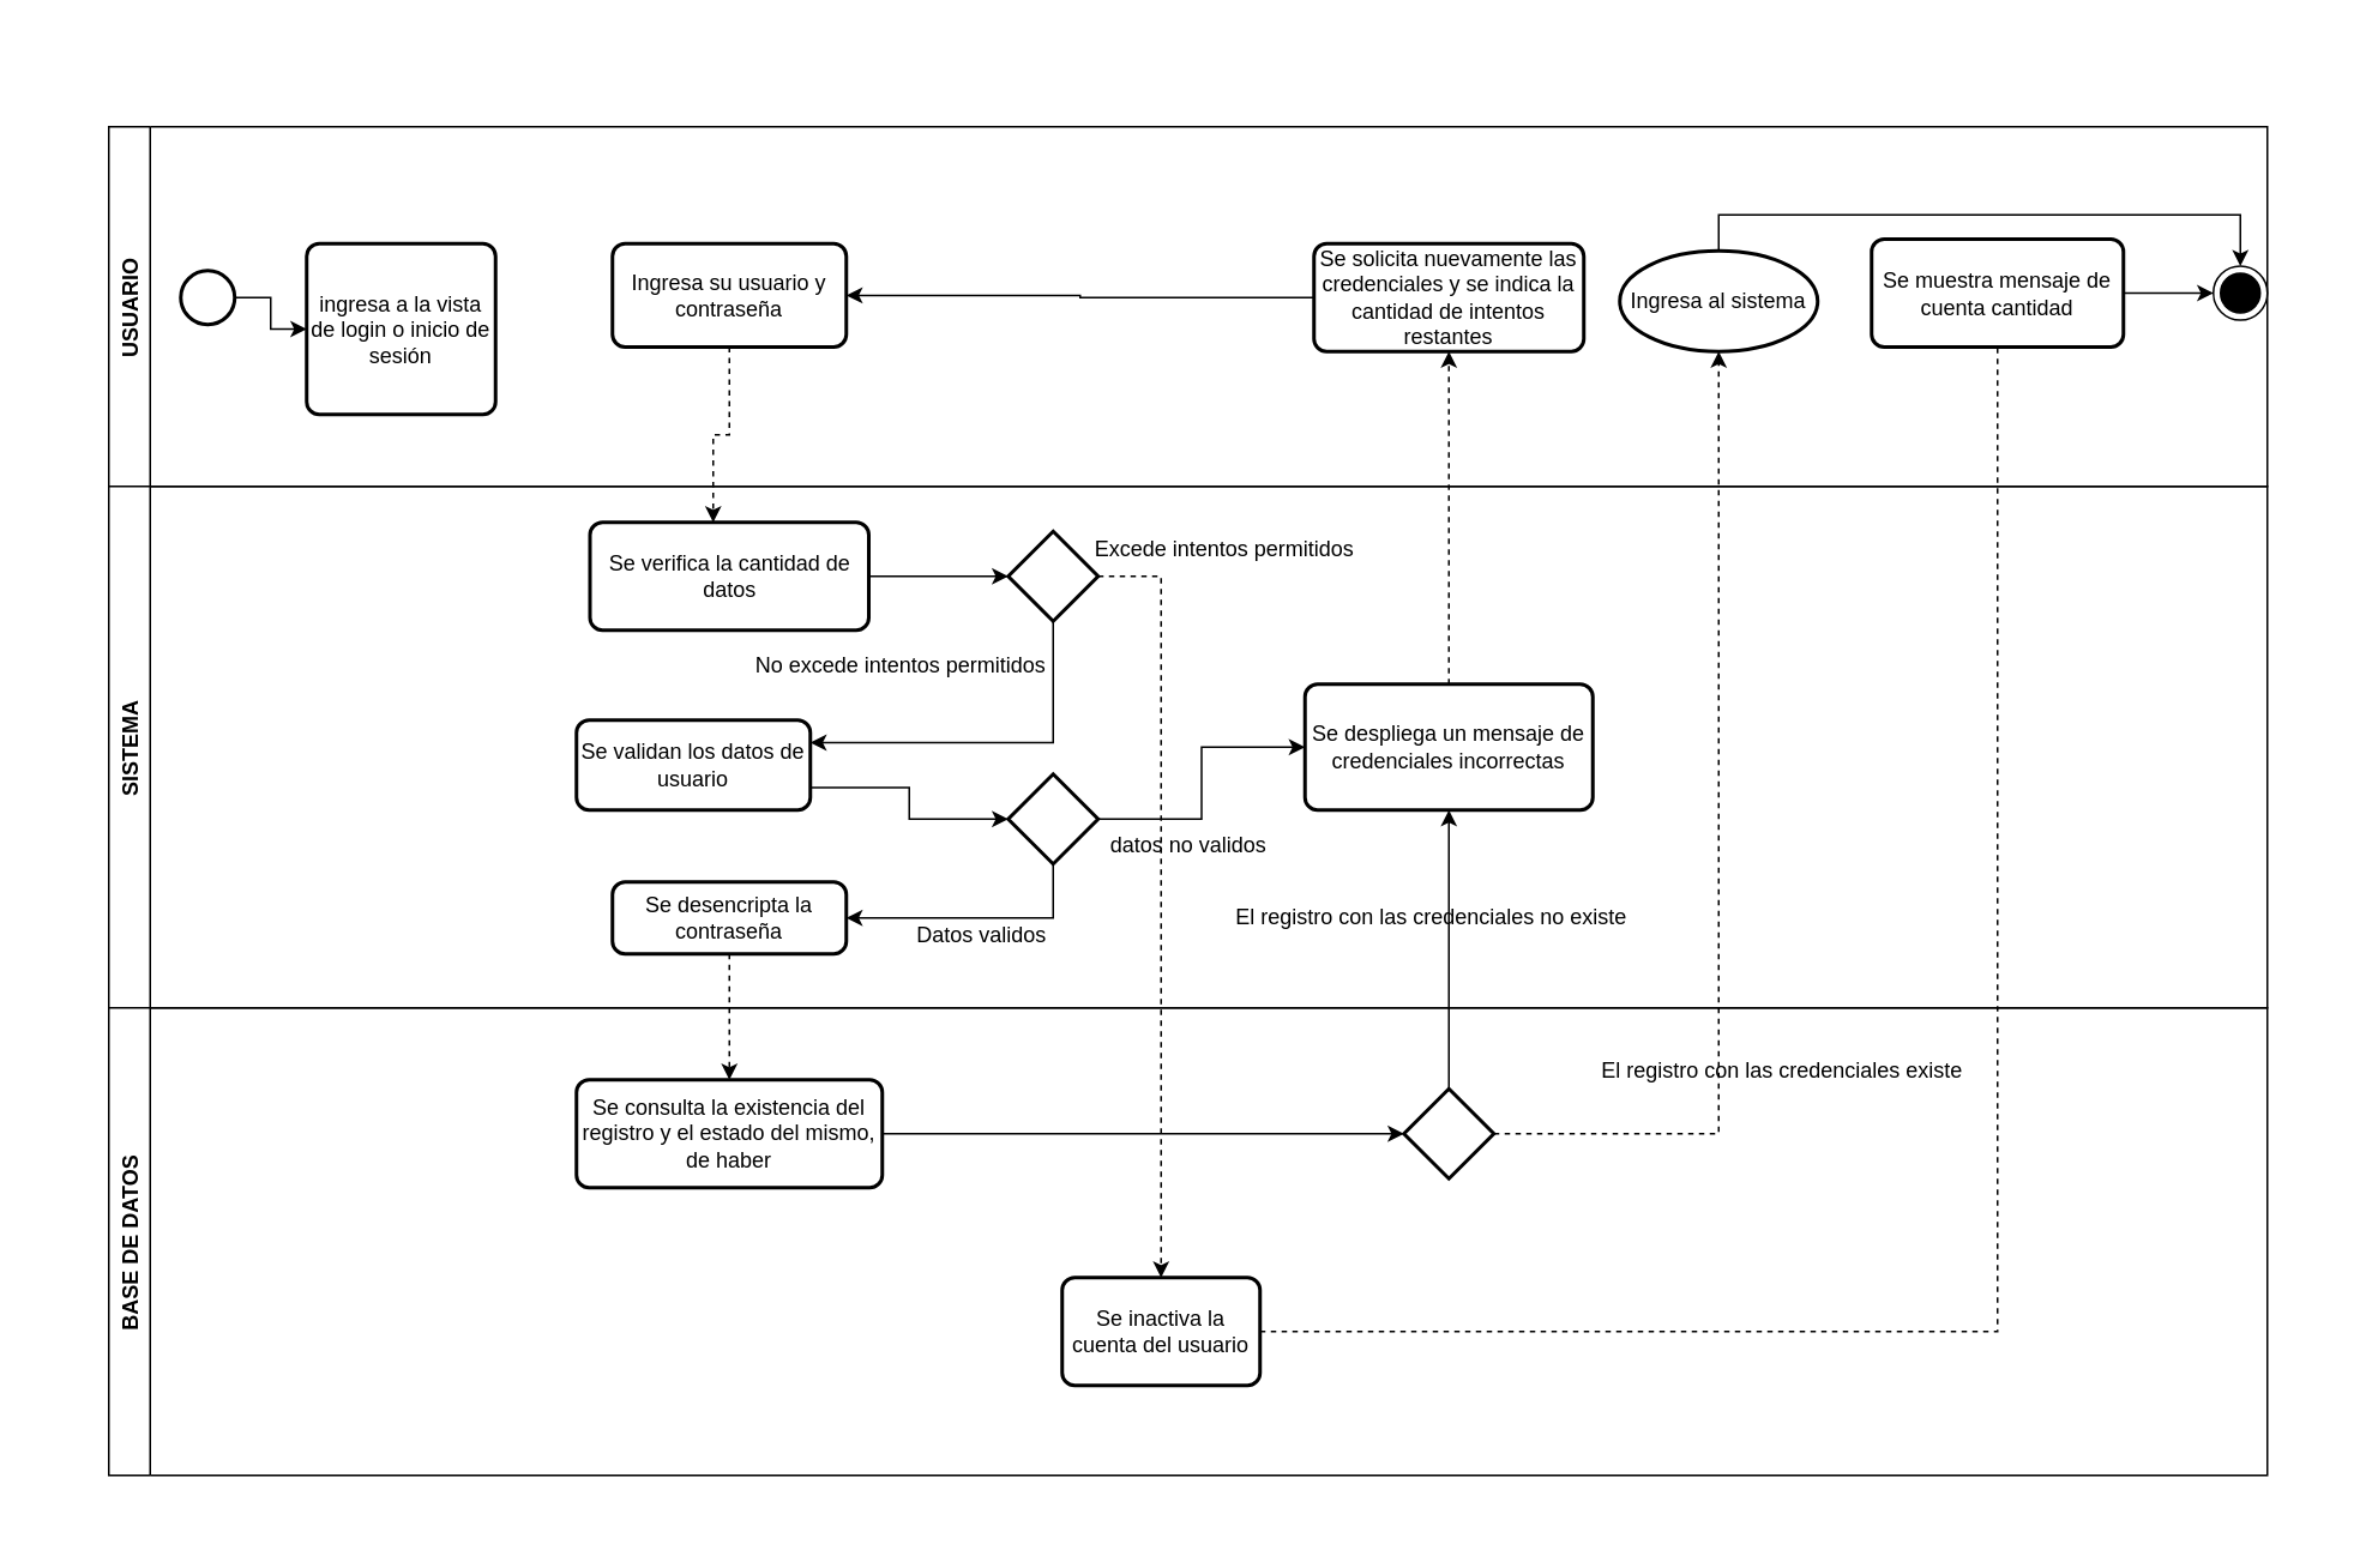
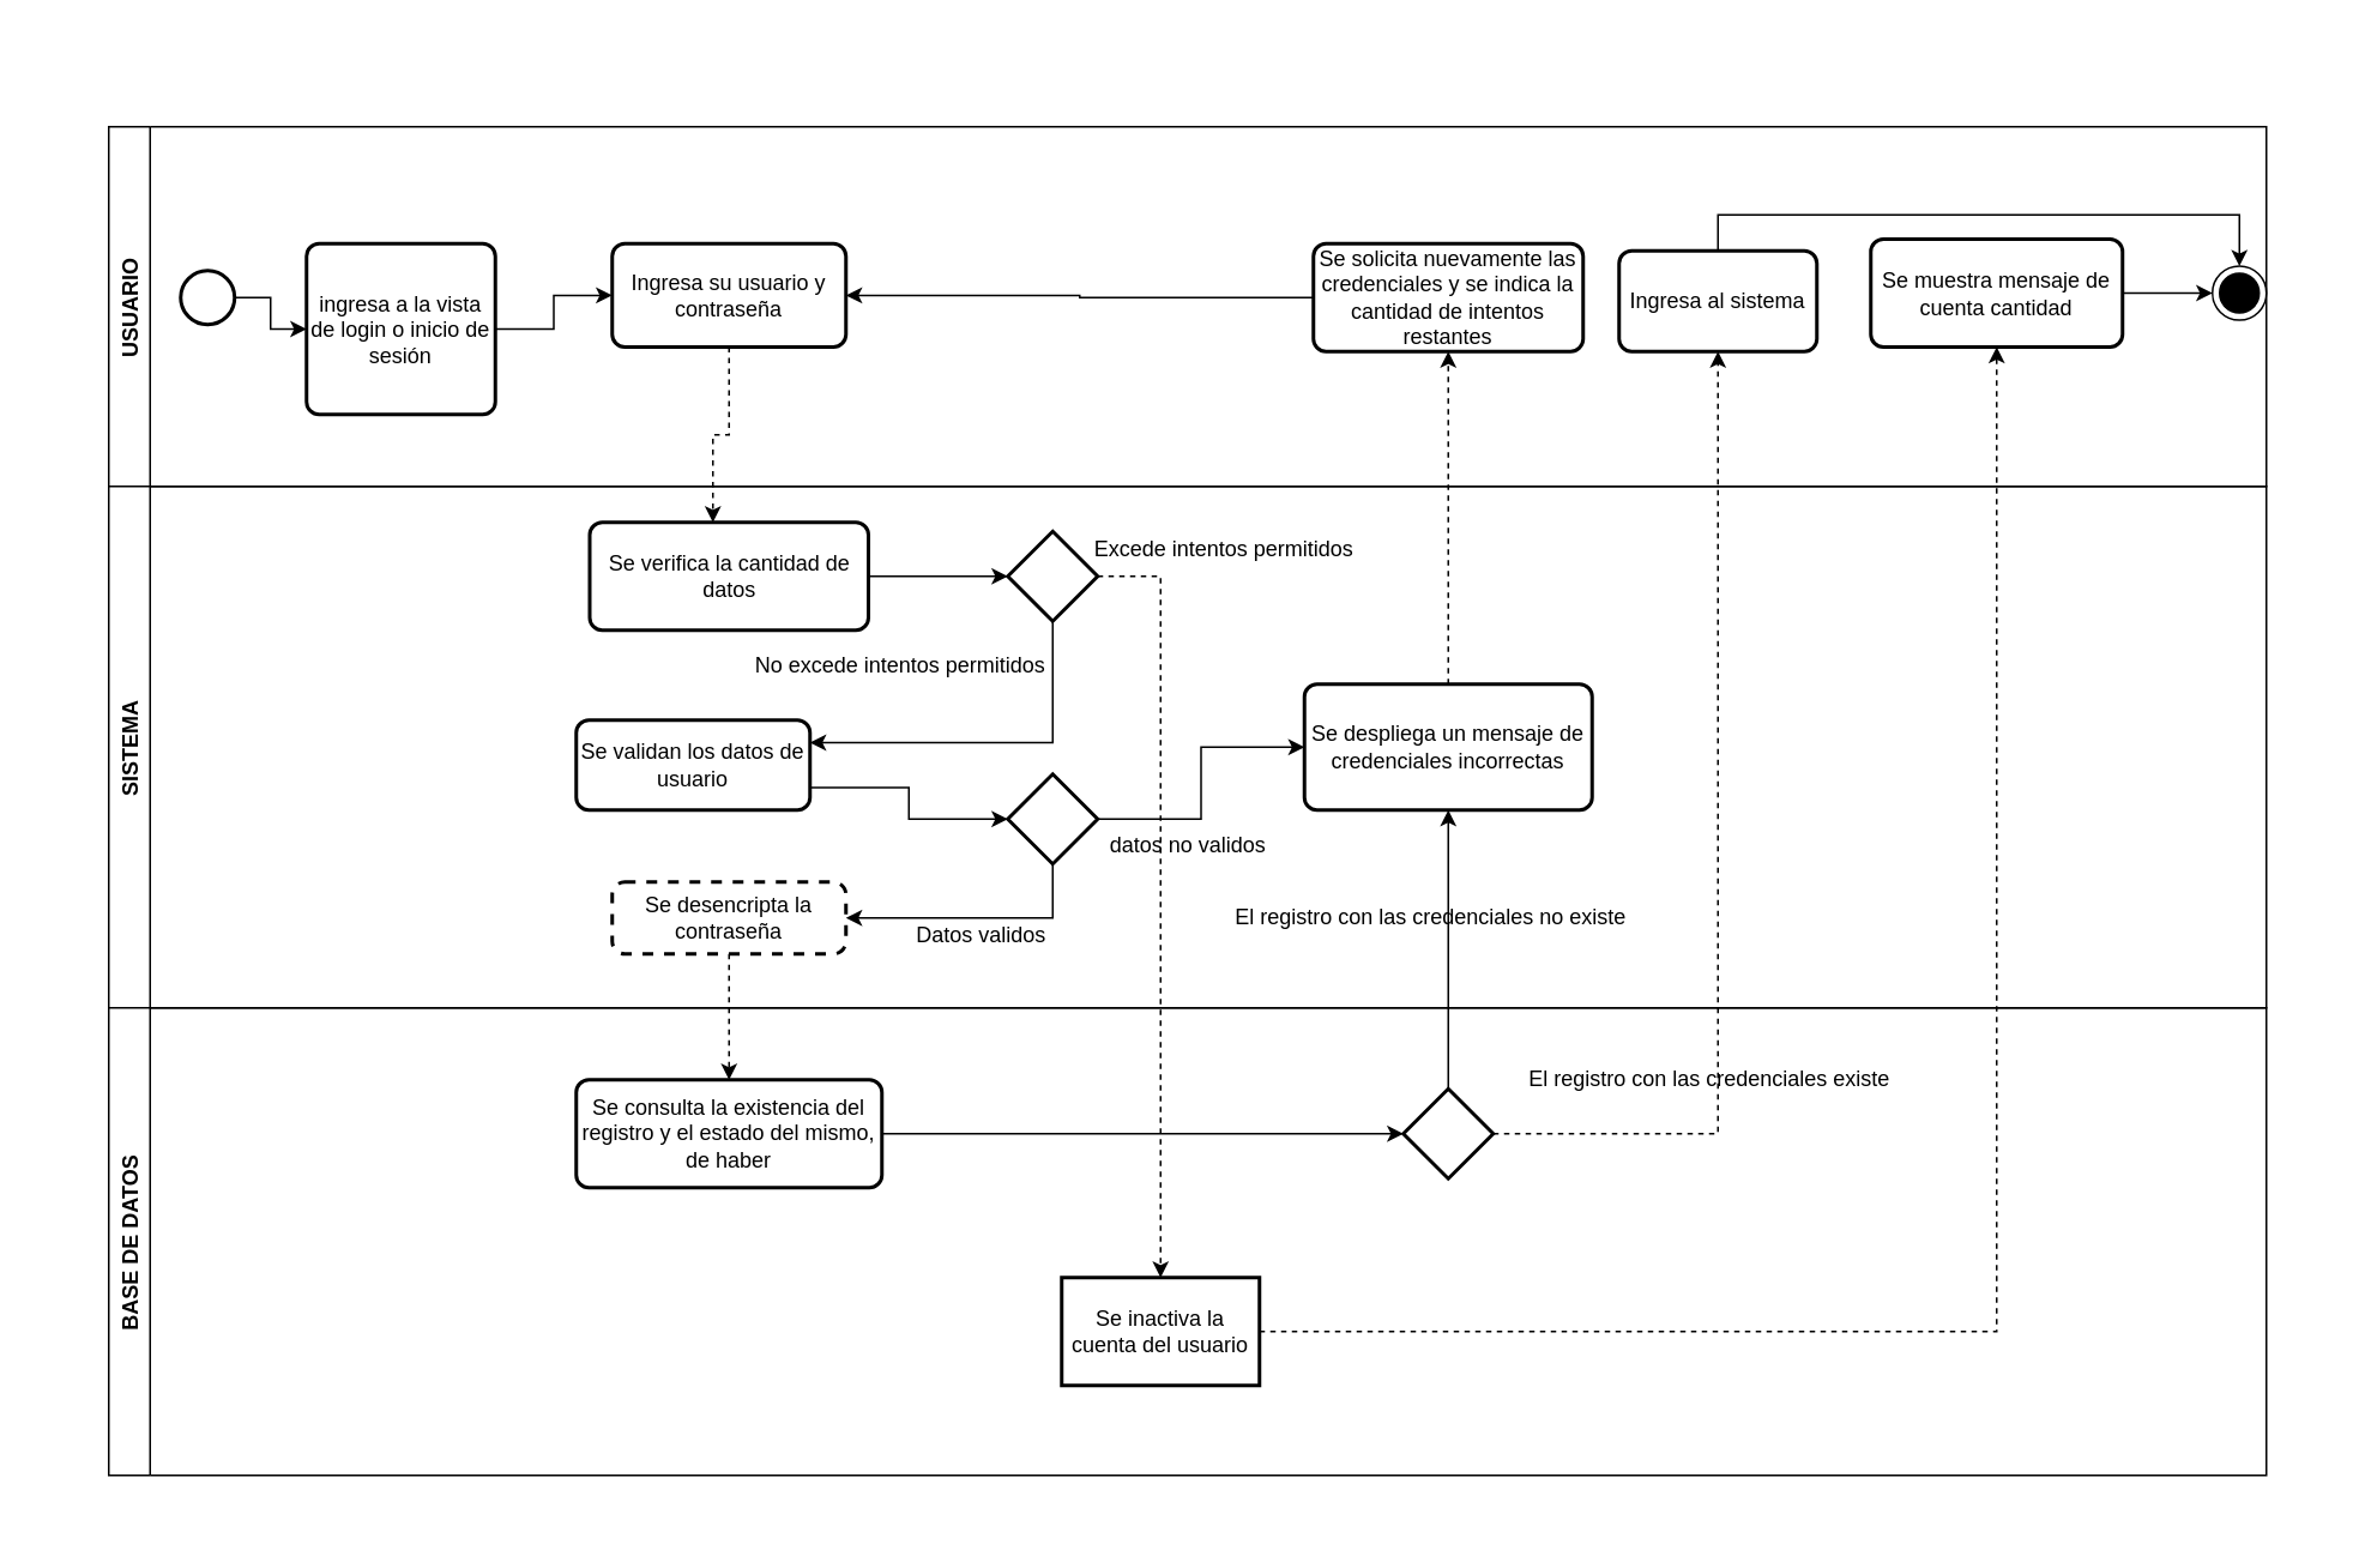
- <mxCell id="9" value="Ingresa al sistema" style="ellipse;whiteSpace=wrap;html=1;absoluteArcSize=1;arcSize=14;strokeWidth=2;" vertex="1" parent="2"><mxGeometry x="840" y="69" width="110" height="56" as="geometry" /></mxCell>
+ <mxCell id="9" value="Ingresa al sistema" style="rounded=1;whiteSpace=wrap;html=1;absoluteArcSize=1;arcSize=14;strokeWidth=2;" vertex="1" parent="2"><mxGeometry x="840" y="69" width="110" height="56" as="geometry" /></mxCell>
+ <mxCell id="5" style="edgeStyle=orthogonalEdgeStyle;rounded=0;orthogonalLoop=1;jettySize=auto;html=1;exitX=1;exitY=0.5;exitDx=0;exitDy=0;entryX=0;entryY=0.5;entryDx=0;entryDy=0;" edge="1" parent="2" source="6" target="7"><mxGeometry relative="1" as="geometry" /></mxCell>
- <mxCell id="43" style="edgeStyle=orthogonalEdgeStyle;rounded=0;orthogonalLoop=1;jettySize=auto;html=1;exitX=1;exitY=0.5;exitDx=0;exitDy=0;entryX=0.5;entryY=1;entryDx=0;entryDy=0;dashed=1;endArrow=none;" edge="1" parent="1" source="36" target="13"><mxGeometry relative="1" as="geometry" /></mxCell>
+ <mxCell id="43" style="edgeStyle=orthogonalEdgeStyle;rounded=0;orthogonalLoop=1;jettySize=auto;html=1;exitX=1;exitY=0.5;exitDx=0;exitDy=0;entryX=0.5;entryY=1;entryDx=0;entryDy=0;dashed=1;" edge="1" parent="1" source="36" target="13"><mxGeometry relative="1" as="geometry" /></mxCell>
- <mxCell id="18" value="Se desencripta la contraseña" style="rounded=1;whiteSpace=wrap;html=1;absoluteArcSize=1;arcSize=14;strokeWidth=2;" vertex="1" parent="15"><mxGeometry x="280" y="220" width="130" height="40" as="geometry" /></mxCell>
+ <mxCell id="18" value="Se desencripta la contraseña" style="rounded=1;whiteSpace=wrap;html=1;absoluteArcSize=1;arcSize=14;strokeWidth=2;dashed=1;" vertex="1" parent="15"><mxGeometry x="280" y="220" width="130" height="40" as="geometry" /></mxCell>
- <mxCell id="37" value="El registro con las credenciales existe" style="text;html=1;resizable=0;autosize=1;align=center;verticalAlign=middle;points=[];fillColor=none;strokeColor=none;rounded=0;" vertex="1" parent="32"><mxGeometry x="820" y="25" width="220" height="20" as="geometry" /></mxCell>
+ <mxCell id="37" value="El registro con las credenciales existe" style="text;html=1;resizable=0;autosize=1;align=center;verticalAlign=middle;points=[];fillColor=none;strokeColor=none;rounded=0;" vertex="1" parent="32"><mxGeometry x="780" y="30" width="220" height="20" as="geometry" /></mxCell>
- <mxCell id="36" value="Se inactiva la cuenta del usuario" style="rounded=1;whiteSpace=wrap;html=1;absoluteArcSize=1;arcSize=14;strokeWidth=2;" vertex="1" parent="32"><mxGeometry x="530" y="150" width="110" height="60" as="geometry" /></mxCell>
+ <mxCell id="36" value="Se inactiva la cuenta del usuario" style="whiteSpace=wrap;html=1;absoluteArcSize=1;arcSize=14;strokeWidth=2;rounded=0;" vertex="1" parent="32"><mxGeometry x="530" y="150" width="110" height="60" as="geometry" /></mxCell>
